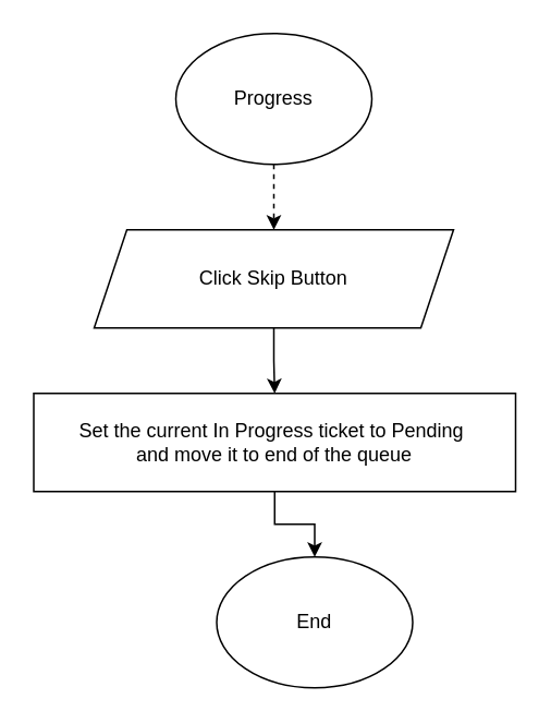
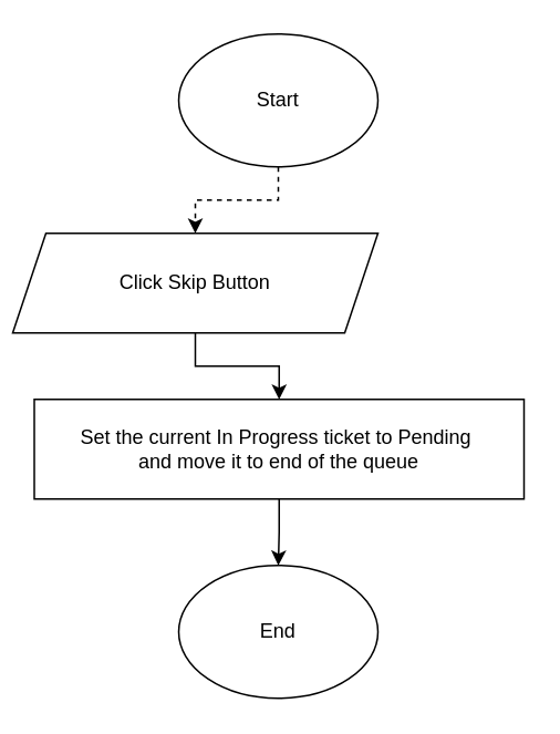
- <mxCell id="3" value="Progress" style="ellipse;whiteSpace=wrap;html=1;" vertex="1" parent="1"><mxGeometry x="107" y="20" width="120" height="80" as="geometry" /></mxCell>
+ <mxCell id="3" value="Start" style="ellipse;whiteSpace=wrap;html=1;" vertex="1" parent="1"><mxGeometry x="107" y="20" width="120" height="80" as="geometry" /></mxCell>
- <mxCell id="5" value="Click Skip Button" style="shape=parallelogram;perimeter=parallelogramPerimeter;whiteSpace=wrap;html=1;fixedSize=1;" vertex="1" parent="1"><mxGeometry x="57" y="140" width="220" height="60" as="geometry" /></mxCell>
+ <mxCell id="5" value="Click Skip Button" style="shape=parallelogram;perimeter=parallelogramPerimeter;whiteSpace=wrap;html=1;fixedSize=1;" vertex="1" parent="1"><mxGeometry x="7" y="140" width="220" height="60" as="geometry" /></mxCell>
- <mxCell id="8" value="End" style="ellipse;whiteSpace=wrap;html=1;" vertex="1" parent="1"><mxGeometry x="132" y="340" width="120" height="80" as="geometry" /></mxCell>
+ <mxCell id="8" value="End" style="ellipse;whiteSpace=wrap;html=1;" vertex="1" parent="1"><mxGeometry x="107" y="340" width="120" height="80" as="geometry" /></mxCell>
